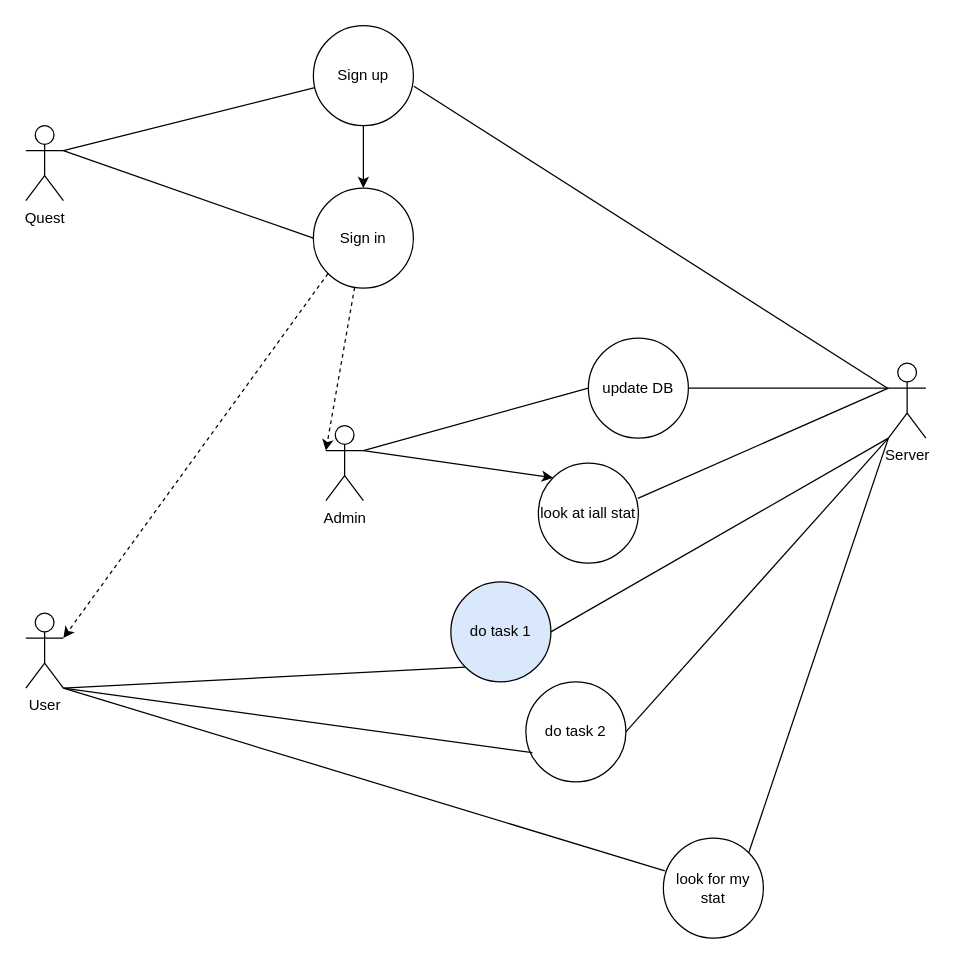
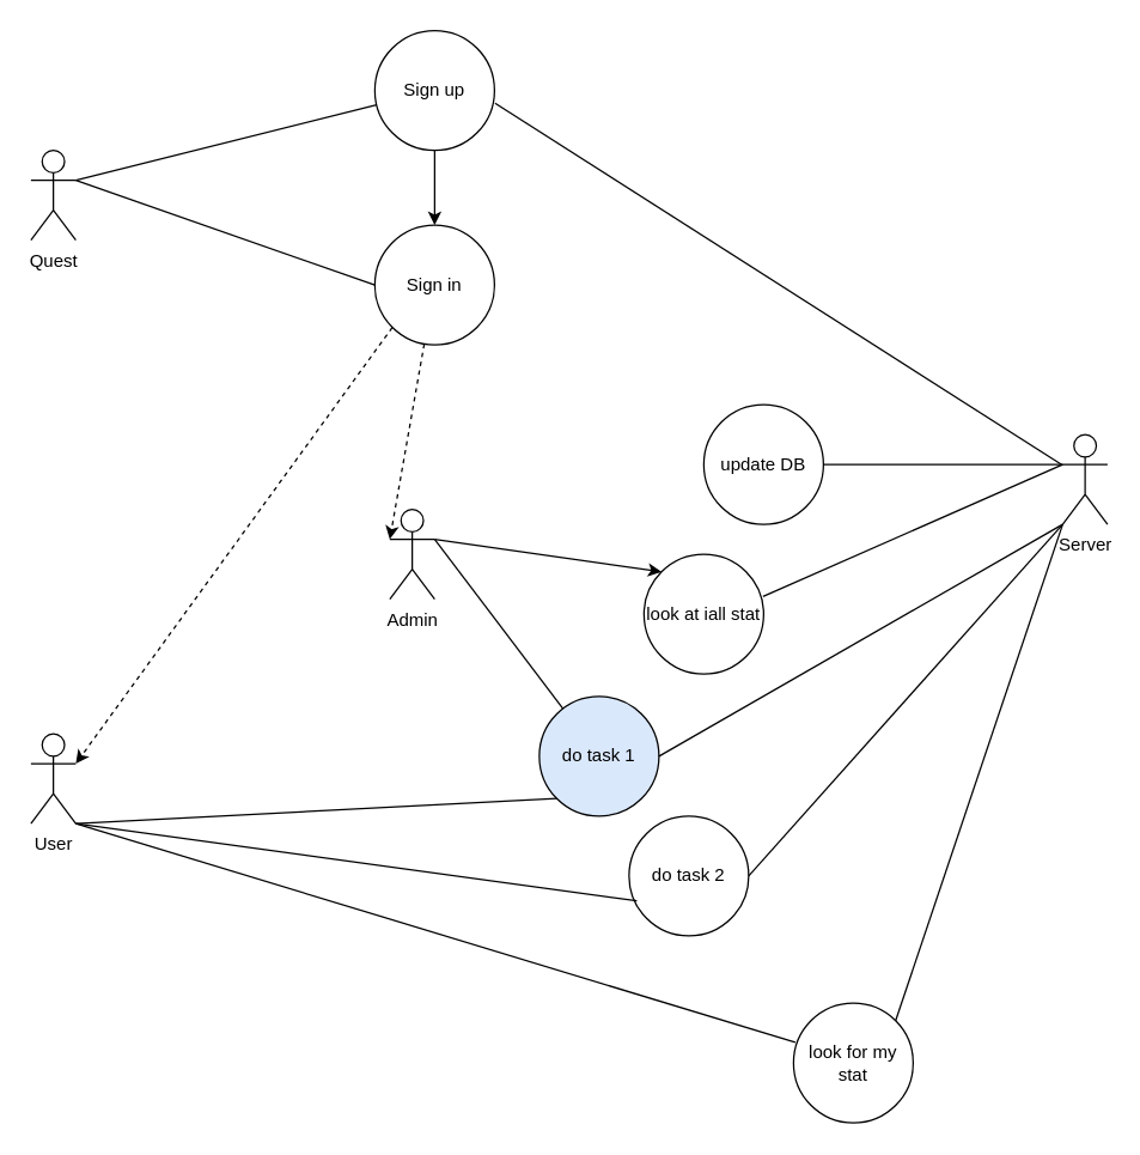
- <mxCell id="18" value="" style="endArrow=none;html=1;rounded=0;entryX=0;entryY=0.5;entryDx=0;entryDy=0;exitX=1;exitY=0.333;exitDx=0;exitDy=0;exitPerimeter=0;" edge="1" parent="1" source="4" target="17"><mxGeometry width="50" height="50" relative="1" as="geometry"><mxPoint x="230" y="390" as="sourcePoint" /><mxPoint x="280" y="340" as="targetPoint" /></mxGeometry></mxCell>
+ <mxCell id="18" value="" style="endArrow=none;html=1;rounded=0;exitX=1;exitY=0.333;exitDx=0;exitDy=0;exitPerimeter=0;" edge="1" parent="1" source="4" target="20"><mxGeometry width="50" height="50" relative="1" as="geometry"><mxPoint x="230" y="390" as="sourcePoint" /><mxPoint x="280" y="340" as="targetPoint" /></mxGeometry></mxCell>
